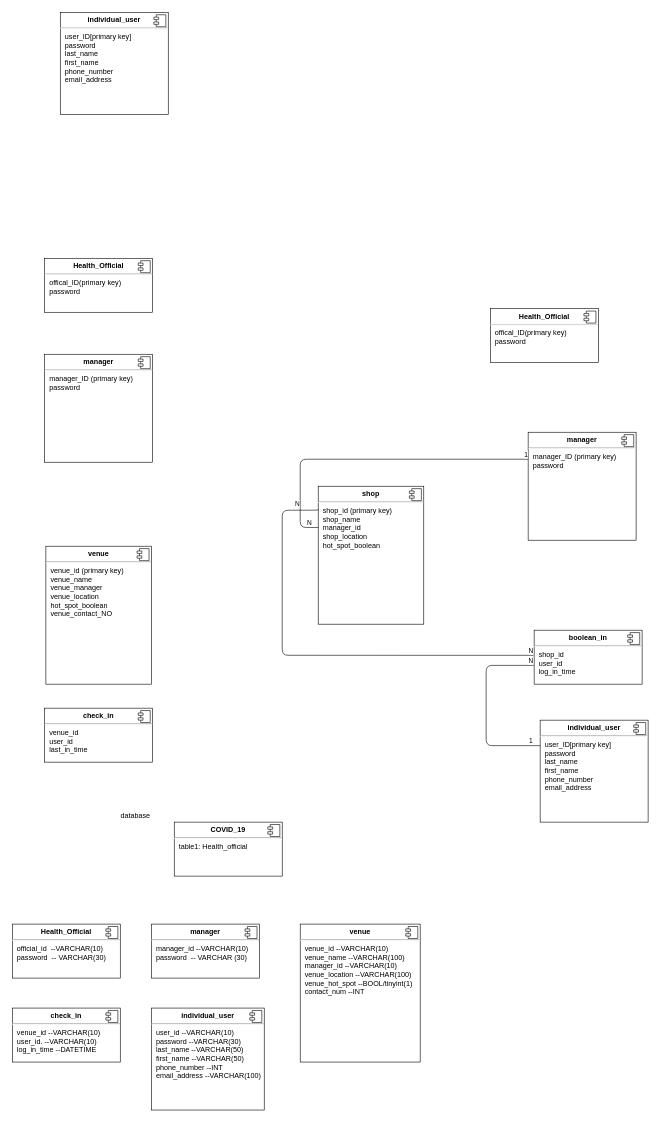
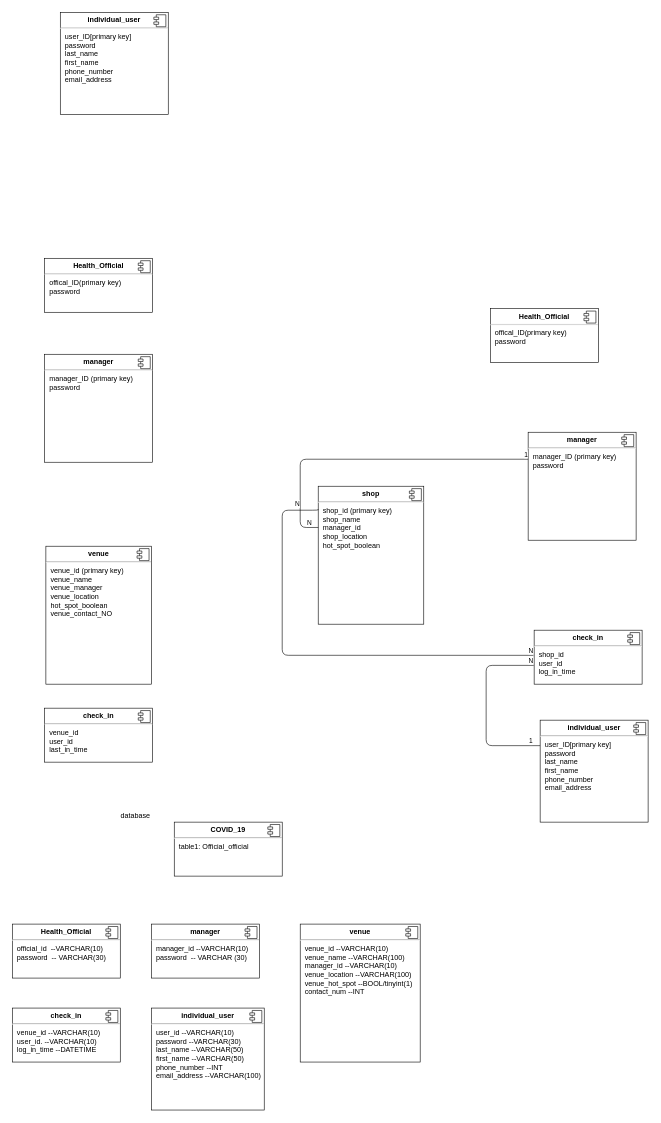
- <mxCell id="21" value="&lt;p style=&quot;margin: 0px ; margin-top: 6px ; text-align: center&quot;&gt;&lt;b&gt;boolean_in&lt;/b&gt;&lt;/p&gt;&lt;hr&gt;&lt;p style=&quot;margin: 0px ; margin-left: 8px&quot;&gt;shop_id&amp;nbsp;&lt;/p&gt;&lt;p style=&quot;margin: 0px ; margin-left: 8px&quot;&gt;user_id&lt;/p&gt;&lt;p style=&quot;margin: 0px ; margin-left: 8px&quot;&gt;log_in_time&lt;/p&gt;&lt;p style=&quot;margin: 0px ; margin-left: 8px&quot;&gt;&lt;br&gt;&lt;/p&gt;&lt;p style=&quot;margin: 0px ; margin-left: 8px&quot;&gt;&lt;br&gt;&lt;/p&gt;" style="align=left;overflow=fill;html=1;dropTarget=0;" parent="1" vertex="1"><mxGeometry x="890" y="1050" width="180" height="90" as="geometry" /></mxCell>
+ <mxCell id="21" value="&lt;p style=&quot;margin: 0px ; margin-top: 6px ; text-align: center&quot;&gt;&lt;b&gt;check_in&lt;/b&gt;&lt;/p&gt;&lt;hr&gt;&lt;p style=&quot;margin: 0px ; margin-left: 8px&quot;&gt;shop_id&amp;nbsp;&lt;/p&gt;&lt;p style=&quot;margin: 0px ; margin-left: 8px&quot;&gt;user_id&lt;/p&gt;&lt;p style=&quot;margin: 0px ; margin-left: 8px&quot;&gt;log_in_time&lt;/p&gt;&lt;p style=&quot;margin: 0px ; margin-left: 8px&quot;&gt;&lt;br&gt;&lt;/p&gt;&lt;p style=&quot;margin: 0px ; margin-left: 8px&quot;&gt;&lt;br&gt;&lt;/p&gt;" style="align=left;overflow=fill;html=1;dropTarget=0;" parent="1" vertex="1"><mxGeometry x="890" y="1050" width="180" height="90" as="geometry" /></mxCell>
- <mxCell id="31" value="&lt;p style=&quot;margin: 0px ; margin-top: 6px ; text-align: center&quot;&gt;&lt;b&gt;COVID_19&lt;/b&gt;&lt;/p&gt;&lt;hr&gt;&lt;p style=&quot;margin: 0px ; margin-left: 8px&quot;&gt;table1: Health_official&lt;/p&gt;" style="align=left;overflow=fill;html=1;dropTarget=0;" vertex="1" parent="1"><mxGeometry x="290" y="1370" width="180" height="90" as="geometry" /></mxCell>
+ <mxCell id="31" value="&lt;p style=&quot;margin: 0px ; margin-top: 6px ; text-align: center&quot;&gt;&lt;b&gt;COVID_19&lt;/b&gt;&lt;/p&gt;&lt;hr&gt;&lt;p style=&quot;margin: 0px ; margin-left: 8px&quot;&gt;table1: Official_official&lt;/p&gt;" style="align=left;overflow=fill;html=1;dropTarget=0;" vertex="1" parent="1"><mxGeometry x="290" y="1370" width="180" height="90" as="geometry" /></mxCell>
